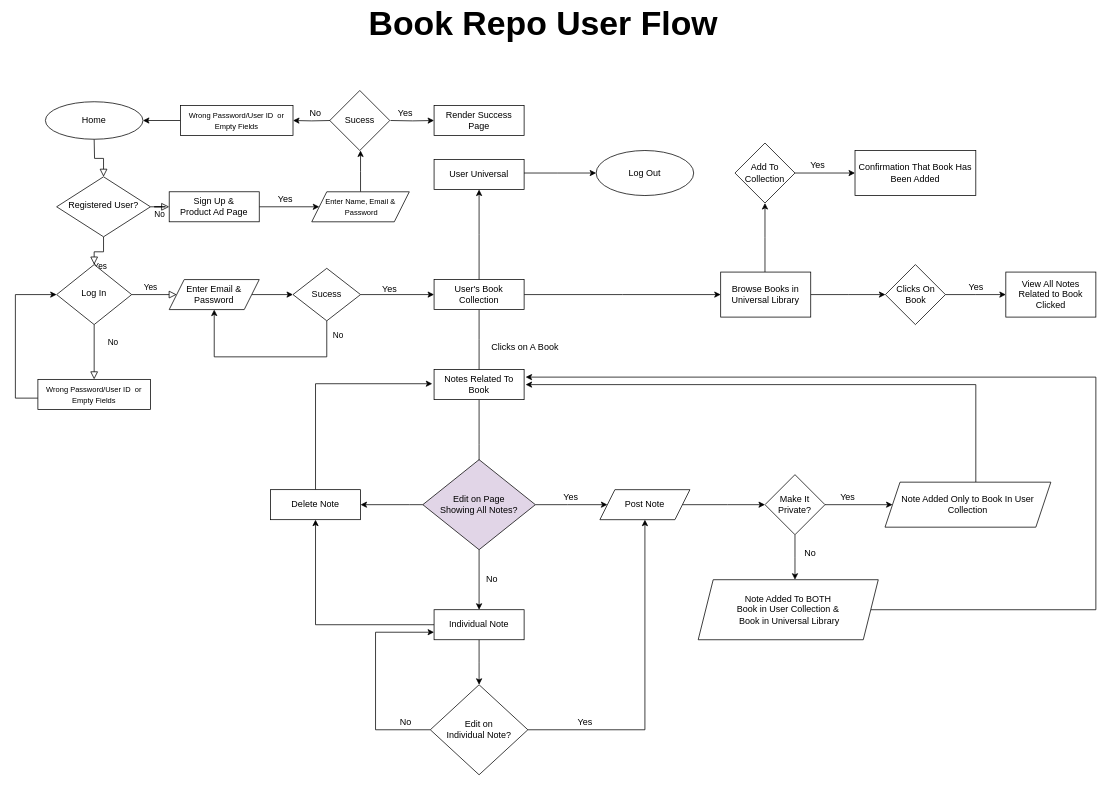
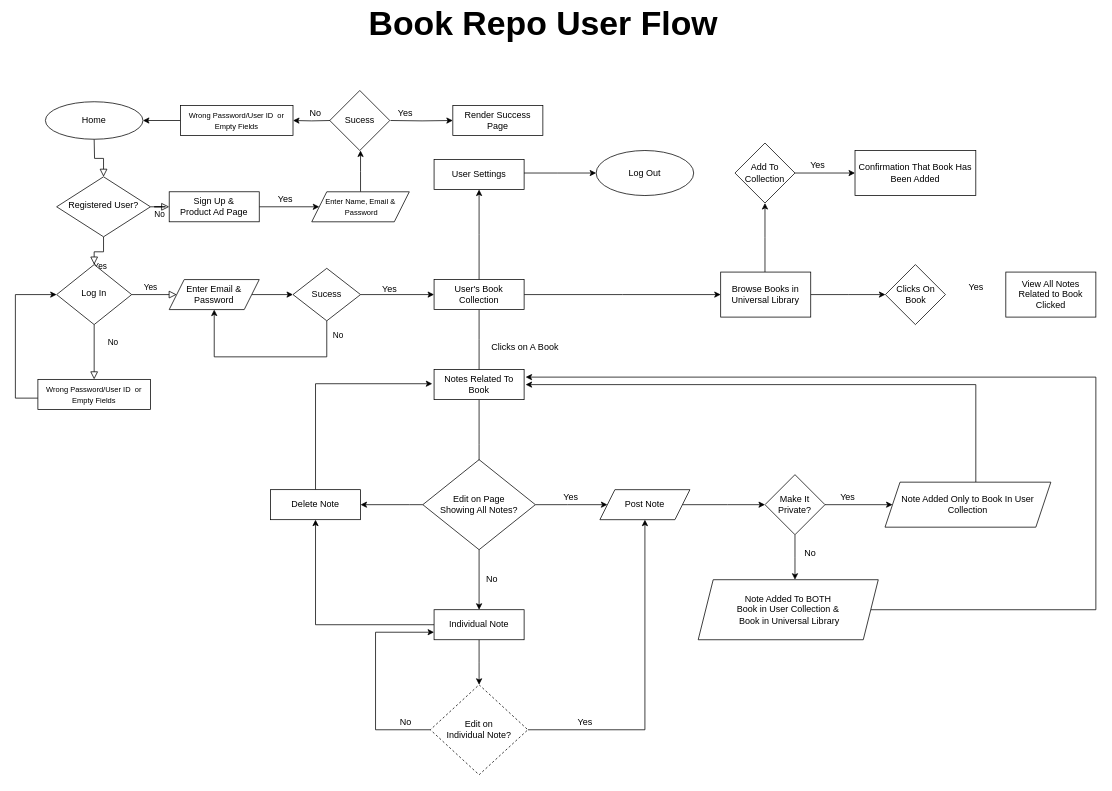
- <mxCell id="26" value="Render Success Page" style="rounded=0;whiteSpace=wrap;html=1;fontSize=12;glass=0;strokeWidth=1;shadow=0;" vertex="1" parent="1"><mxGeometry x="578" y="140" width="120" height="40" as="geometry" /></mxCell>
+ <mxCell id="26" value="Render Success Page" style="rounded=0;whiteSpace=wrap;html=1;fontSize=12;glass=0;strokeWidth=1;shadow=0;" vertex="1" parent="1"><mxGeometry x="603" y="140" width="120" height="40" as="geometry" /></mxCell>
- <mxCell id="44" value="&lt;font face=&quot;helvetica&quot;&gt;User Universal&lt;/font&gt;" style="rounded=0;whiteSpace=wrap;html=1;" vertex="1" parent="1"><mxGeometry x="578" y="212" width="120" height="40" as="geometry" /></mxCell>
+ <mxCell id="44" value="&lt;font face=&quot;helvetica&quot;&gt;User Settings&lt;/font&gt;" style="rounded=0;whiteSpace=wrap;html=1;" vertex="1" parent="1"><mxGeometry x="578" y="212" width="120" height="40" as="geometry" /></mxCell>
- <mxCell id="76" value="" style="edgeStyle=elbowEdgeStyle;rounded=0;orthogonalLoop=1;jettySize=auto;html=1;shadow=0;elbow=horizontal;" edge="1" parent="1" source="77" target="78"><mxGeometry relative="1" as="geometry" /></mxCell>
- <mxCell id="65" value="Edit on Page &lt;br&gt;Showing All Notes?" style="rhombus;whiteSpace=wrap;html=1;rounded=0;fillColor=#e1d5e7;" vertex="1" parent="1"><mxGeometry x="563" y="612" width="150" height="120" as="geometry" /></mxCell>
+ <mxCell id="65" value="Edit on Page &lt;br&gt;Showing All Notes?" style="rhombus;whiteSpace=wrap;html=1;rounded=0;" vertex="1" parent="1"><mxGeometry x="563" y="612" width="150" height="120" as="geometry" /></mxCell>
- <mxCell id="73" value="Edit on &lt;br&gt;Individual Note?" style="rhombus;whiteSpace=wrap;html=1;rounded=0;" vertex="1" parent="1"><mxGeometry x="573" y="912" width="130" height="120" as="geometry" /></mxCell>
+ <mxCell id="73" value="Edit on &lt;br&gt;Individual Note?" style="rhombus;whiteSpace=wrap;html=1;rounded=0;dashed=1;" vertex="1" parent="1"><mxGeometry x="573" y="912" width="130" height="120" as="geometry" /></mxCell>
